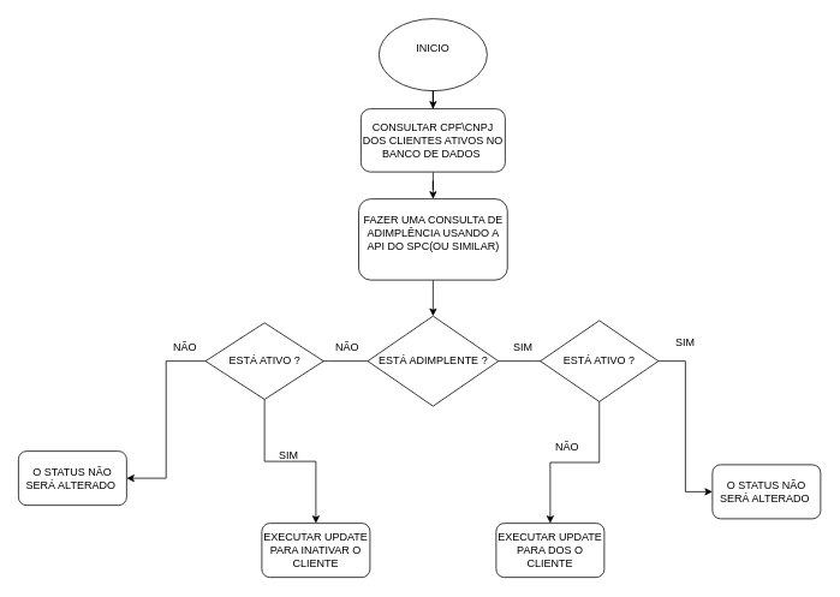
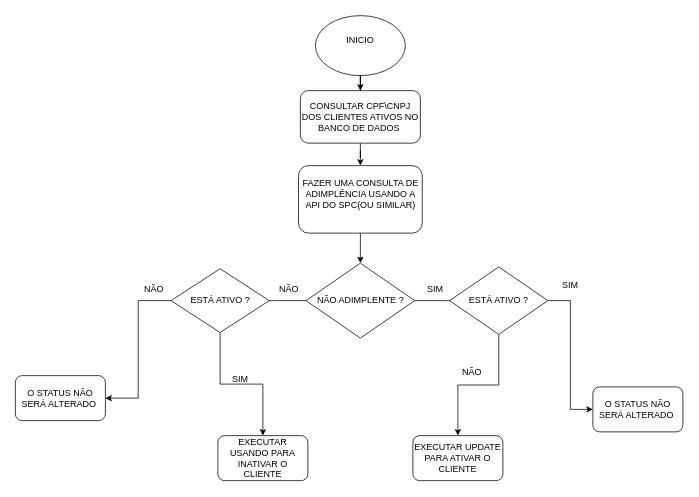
- <mxCell id="10" value="ESTÁ ADIMPLENTE ?" style="rhombus;whiteSpace=wrap;html=1;" vertex="1" parent="1"><mxGeometry x="407.5" y="350" width="145" height="100" as="geometry" /></mxCell>
+ <mxCell id="10" value="NÃO ADIMPLENTE ?" style="rhombus;whiteSpace=wrap;html=1;" vertex="1" parent="1"><mxGeometry x="407.5" y="350" width="145" height="100" as="geometry" /></mxCell>
- <mxCell id="22" value="EXECUTAR UPDATE PARA INATIVAR O CLIENTE" style="rounded=1;whiteSpace=wrap;html=1;" vertex="1" parent="1"><mxGeometry x="290" y="580" width="120" height="60" as="geometry" /></mxCell>
+ <mxCell id="22" value="EXECUTAR USANDO PARA INATIVAR O CLIENTE" style="rounded=1;whiteSpace=wrap;html=1;" vertex="1" parent="1"><mxGeometry x="290" y="580" width="120" height="60" as="geometry" /></mxCell>
- <mxCell id="16" value="EXECUTAR UPDATE PARA DOS O CLIENTE" style="rounded=1;whiteSpace=wrap;html=1;" vertex="1" parent="1"><mxGeometry x="550" y="580" width="120" height="60" as="geometry" /></mxCell>
+ <mxCell id="16" value="EXECUTAR UPDATE PARA ATIVAR O CLIENTE" style="rounded=1;whiteSpace=wrap;html=1;" vertex="1" parent="1"><mxGeometry x="550" y="580" width="120" height="60" as="geometry" /></mxCell>
